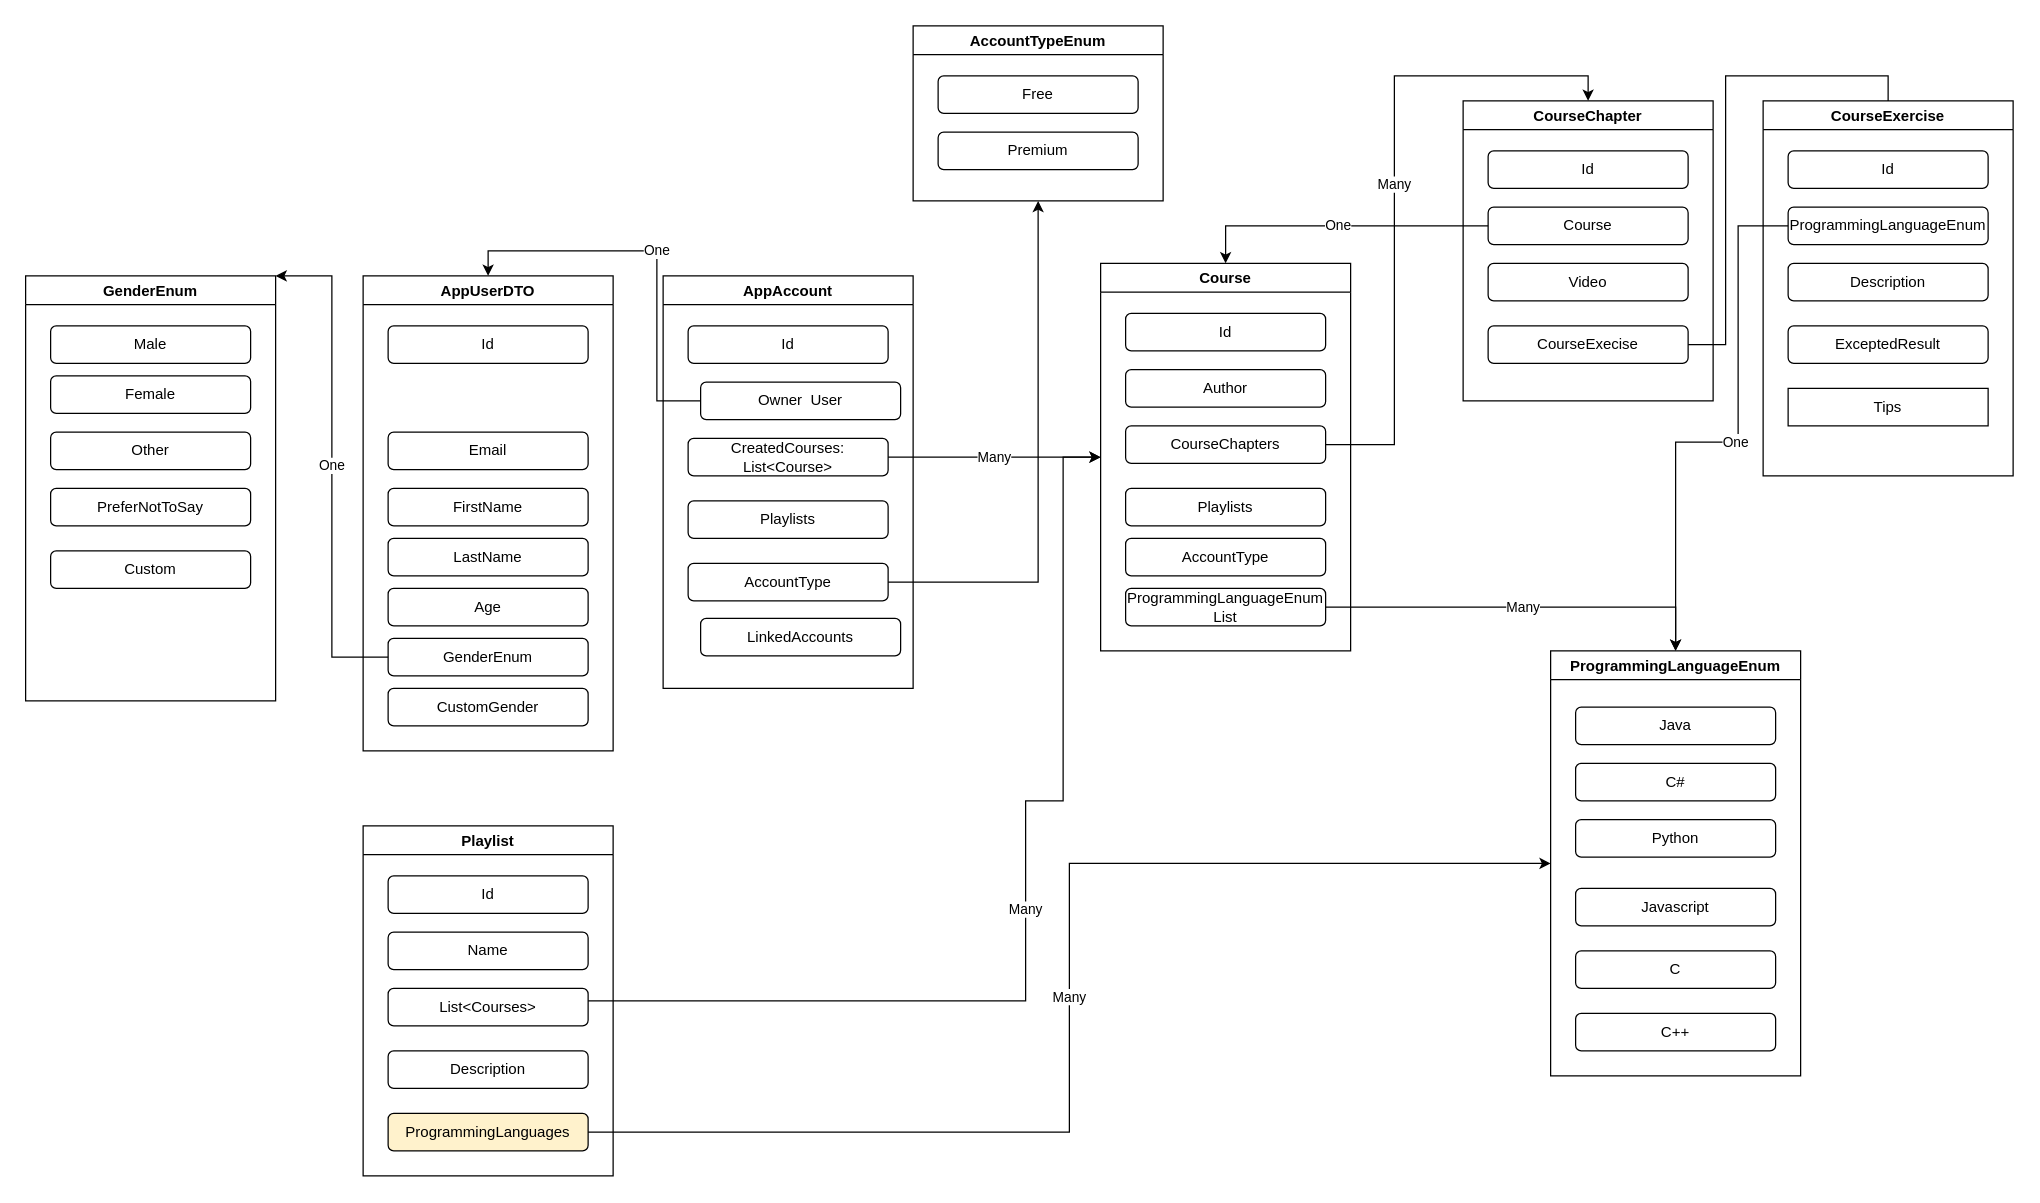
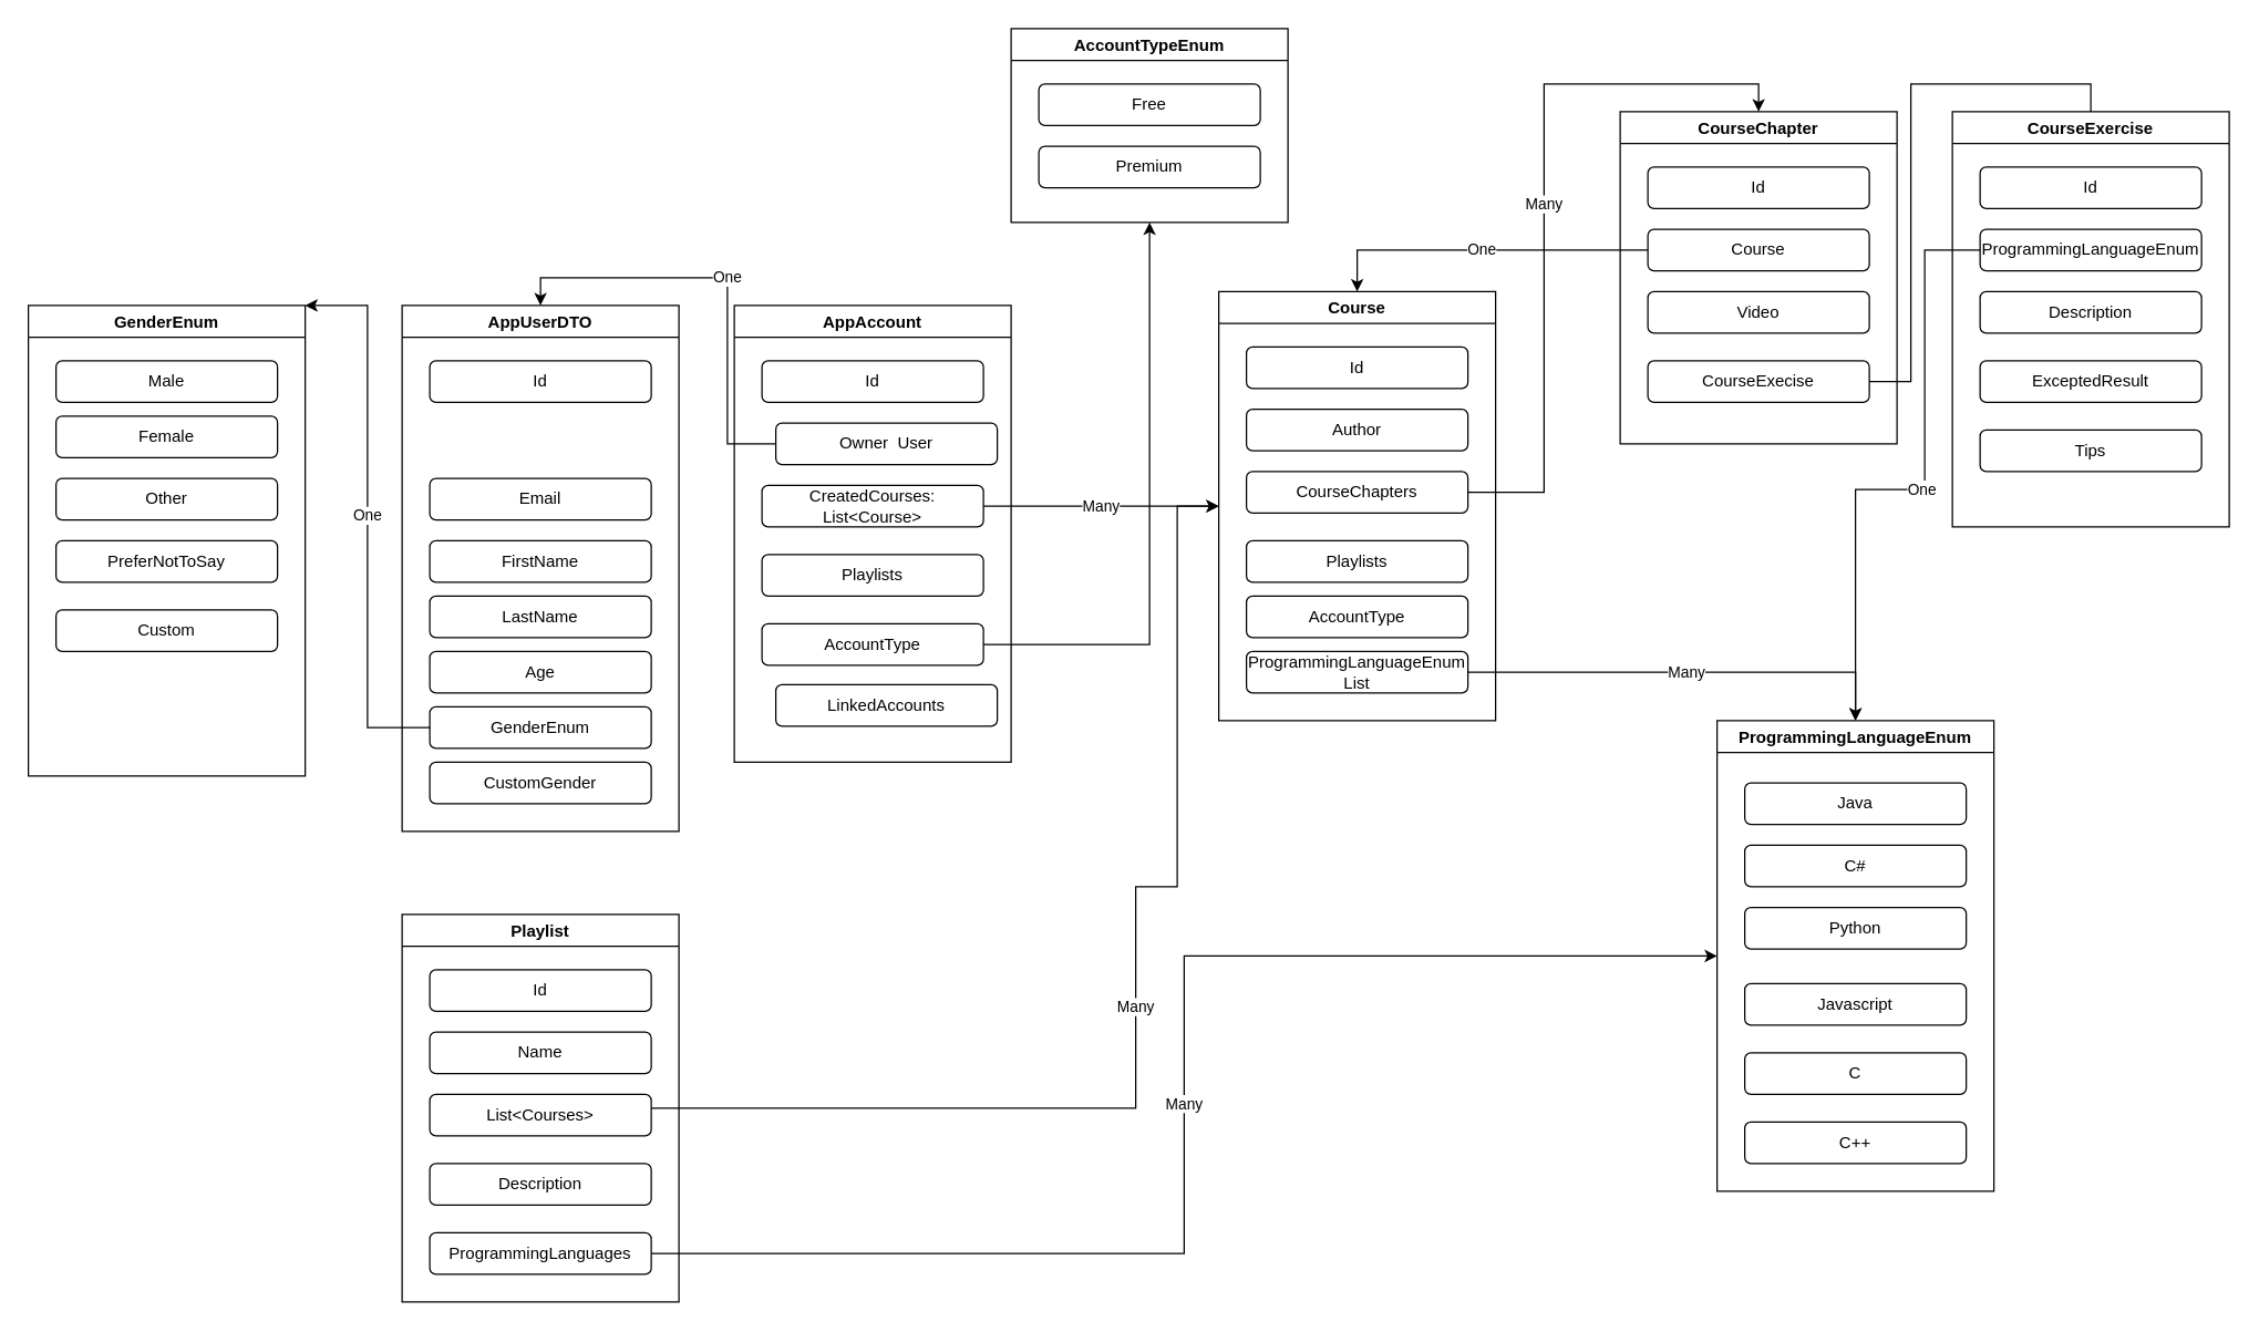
- <mxCell id="41" value="Tips" style="whiteSpace=wrap;html=1;rounded=0;" vertex="1" parent="36"><mxGeometry x="20" y="230" width="160" height="30" as="geometry" /></mxCell>
+ <mxCell id="41" value="Tips" style="rounded=1;whiteSpace=wrap;html=1;" vertex="1" parent="36"><mxGeometry x="20" y="230" width="160" height="30" as="geometry" /></mxCell>
- <mxCell id="58" value="ProgrammingLanguages" style="rounded=1;whiteSpace=wrap;html=1;fillColor=#fff2cc;" vertex="1" parent="53"><mxGeometry x="20" y="230" width="160" height="30" as="geometry" /></mxCell>
+ <mxCell id="58" value="ProgrammingLanguages" style="rounded=1;whiteSpace=wrap;html=1;" vertex="1" parent="53"><mxGeometry x="20" y="230" width="160" height="30" as="geometry" /></mxCell>
